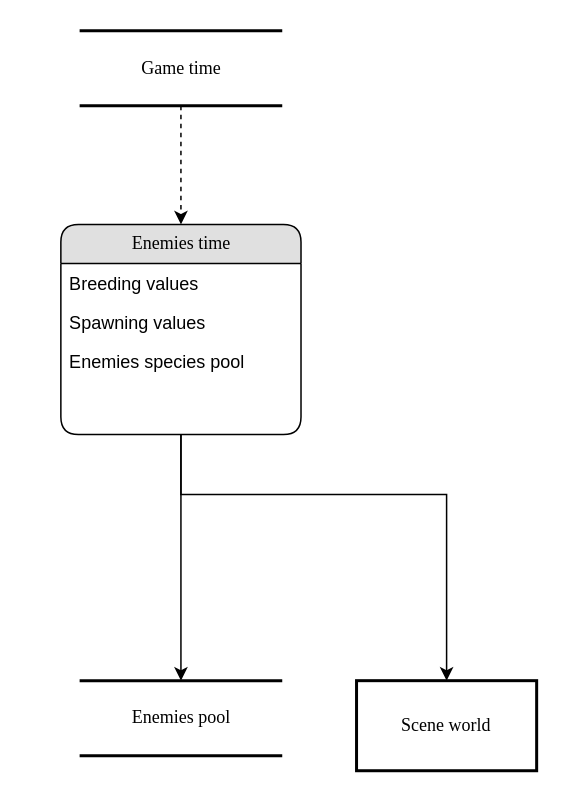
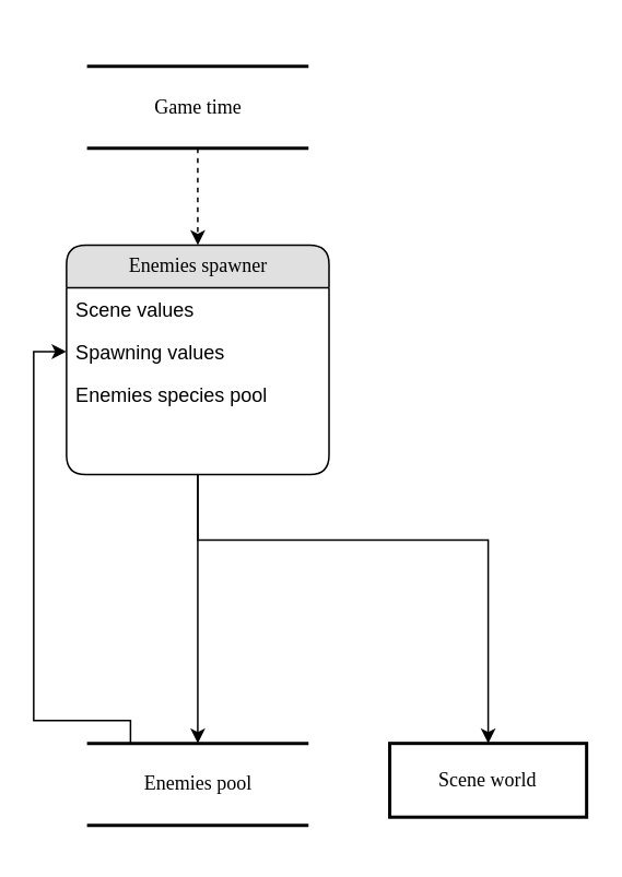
- <mxCell id="9" value="Game time" style="html=1;rounded=0;shadow=0;comic=0;labelBackgroundColor=none;strokeWidth=2;fontFamily=Verdana;fontSize=12;align=center;shape=mxgraph.ios7ui.horLines;" parent="1" vertex="1"><mxGeometry x="52.5" y="20" width="135" height="50" as="geometry" /></mxCell>
+ <mxCell id="9" value="Game time" style="html=1;rounded=0;shadow=0;comic=0;labelBackgroundColor=none;strokeWidth=2;fontFamily=Verdana;fontSize=12;align=center;shape=mxgraph.ios7ui.horLines;" parent="1" vertex="1"><mxGeometry x="52.5" y="40" width="135" height="50" as="geometry" /></mxCell>
- <mxCell id="4" value="Enemies time" style="swimlane;html=1;fontStyle=0;childLayout=stackLayout;horizontal=1;startSize=26;fillColor=#e0e0e0;horizontalStack=0;resizeParent=1;resizeLast=0;collapsible=1;marginBottom=0;swimlaneFillColor=#ffffff;align=center;rounded=1;shadow=0;comic=0;labelBackgroundColor=none;strokeWidth=1;fontFamily=Verdana;fontSize=12" parent="1" vertex="1"><mxGeometry x="40" y="149" width="160" height="140" as="geometry" /></mxCell>
+ <mxCell id="4" value="Enemies spawner" style="swimlane;html=1;fontStyle=0;childLayout=stackLayout;horizontal=1;startSize=26;fillColor=#e0e0e0;horizontalStack=0;resizeParent=1;resizeLast=0;collapsible=1;marginBottom=0;swimlaneFillColor=#ffffff;align=center;rounded=1;shadow=0;comic=0;labelBackgroundColor=none;strokeWidth=1;fontFamily=Verdana;fontSize=12" parent="1" vertex="1"><mxGeometry x="40" y="149" width="160" height="140" as="geometry" /></mxCell>
- <mxCell id="5" value="Breeding values" style="text;html=1;strokeColor=none;fillColor=none;spacingLeft=4;spacingRight=4;whiteSpace=wrap;overflow=hidden;rotatable=0;points=[[0,0.5],[1,0.5]];portConstraint=eastwest;" parent="4" vertex="1"><mxGeometry y="26" width="160" height="26" as="geometry" /></mxCell>
+ <mxCell id="5" value="Scene values" style="text;html=1;strokeColor=none;fillColor=none;spacingLeft=4;spacingRight=4;whiteSpace=wrap;overflow=hidden;rotatable=0;points=[[0,0.5],[1,0.5]];portConstraint=eastwest;" parent="4" vertex="1"><mxGeometry y="26" width="160" height="26" as="geometry" /></mxCell>
+ <mxCell id="11" style="edgeStyle=orthogonalEdgeStyle;rounded=0;orthogonalLoop=1;jettySize=auto;html=1;entryX=0;entryY=0.5;entryDx=0;entryDy=0;" edge="1" parent="1" source="12" target="6"><mxGeometry relative="1" as="geometry"><Array as="points"><mxPoint x="79" y="439" /><mxPoint x="20" y="439" /><mxPoint x="20" y="214" /></Array></mxGeometry></mxCell>
- <mxCell id="10" value="&lt;font face=&quot;Verdana&quot;&gt;Scene world&lt;/font&gt;" style="rounded=0;whiteSpace=wrap;html=1;strokeWidth=2;gradientColor=none;" parent="1" vertex="1"><mxGeometry x="237" y="453" width="120" height="60" as="geometry" /></mxCell>
+ <mxCell id="10" value="&lt;font face=&quot;Verdana&quot;&gt;Scene world&lt;/font&gt;" style="rounded=0;whiteSpace=wrap;html=1;strokeWidth=2;gradientColor=none;" parent="1" vertex="1"><mxGeometry x="237" y="453" width="120" height="45" as="geometry" /></mxCell>
